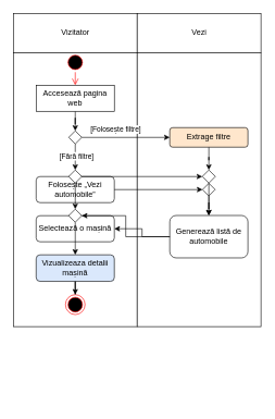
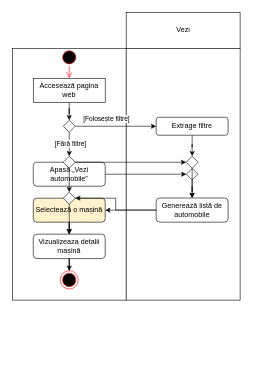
- <mxCell id="3" value="Vizitator" style="html=1;points=[[0,0,0,0,5],[0,1,0,0,-5],[1,0,0,0,5],[1,1,0,0,-5]];perimeter=orthogonalPerimeter;outlineConnect=0;targetShapes=umlLifeline;portConstraint=eastwest;newEdgeStyle={&quot;curved&quot;:0,&quot;rounded&quot;:0};" vertex="1" parent="2"><mxGeometry width="190" height="60.0" as="geometry" /></mxCell>
- <mxCell id="17" value="Extrage filtre" style="rounded=1;whiteSpace=wrap;html=1;fillColor=#ffe6cc;" vertex="1" parent="11"><mxGeometry x="50" y="175" width="120" height="30" as="geometry" /></mxCell>
+ <mxCell id="17" value="Extrage filtre" style="rounded=1;whiteSpace=wrap;html=1;" vertex="1" parent="11"><mxGeometry x="50" y="175" width="120" height="30" as="geometry" /></mxCell>
- <mxCell id="8" value="Folosește „Vezi automobile”" style="rounded=1;whiteSpace=wrap;html=1;" vertex="1" parent="2"><mxGeometry x="35" y="250" width="120" height="40" as="geometry" /></mxCell>
+ <mxCell id="8" value="Apasă „Vezi automobile”" style="rounded=1;whiteSpace=wrap;html=1;" vertex="1" parent="2"><mxGeometry x="35" y="250" width="120" height="40" as="geometry" /></mxCell>
- <mxCell id="10" value="Selectează o mașină" style="rounded=1;whiteSpace=wrap;html=1;" vertex="1" parent="2"><mxGeometry x="35" y="310" width="120" height="40" as="geometry" /></mxCell>
+ <mxCell id="10" value="Selectează o mașină" style="rounded=1;whiteSpace=wrap;html=1;fillColor=#fff2cc;" vertex="1" parent="2"><mxGeometry x="35" y="310" width="120" height="40" as="geometry" /></mxCell>
- <mxCell id="14" value="Generează listă de automobile" style="rounded=1;whiteSpace=wrap;html=1;" vertex="1" parent="11"><mxGeometry x="50" y="309.68" width="120" height="65" as="geometry" /></mxCell>
+ <mxCell id="14" value="Generează listă de automobile" style="rounded=1;whiteSpace=wrap;html=1;" vertex="1" parent="11"><mxGeometry x="50" y="309.68" width="120" height="40.32" as="geometry" /></mxCell>
+ <mxCell id="9" style="edgeStyle=orthogonalEdgeStyle;rounded=0;orthogonalLoop=1;jettySize=auto;html=1;" edge="1" parent="2" source="10" target="5"><mxGeometry relative="1" as="geometry" /></mxCell>
- <mxCell id="5" value="Vizualizeaza detalii mașină" style="rounded=1;whiteSpace=wrap;html=1;fillColor=#dae8fc;" vertex="1" parent="2"><mxGeometry x="35" y="369.996" width="120" height="40.678" as="geometry" /></mxCell>
+ <mxCell id="5" value="Vizualizeaza detalii mașină" style="rounded=1;whiteSpace=wrap;html=1;" vertex="1" parent="2"><mxGeometry x="35" y="369.996" width="120" height="40.678" as="geometry" /></mxCell>
